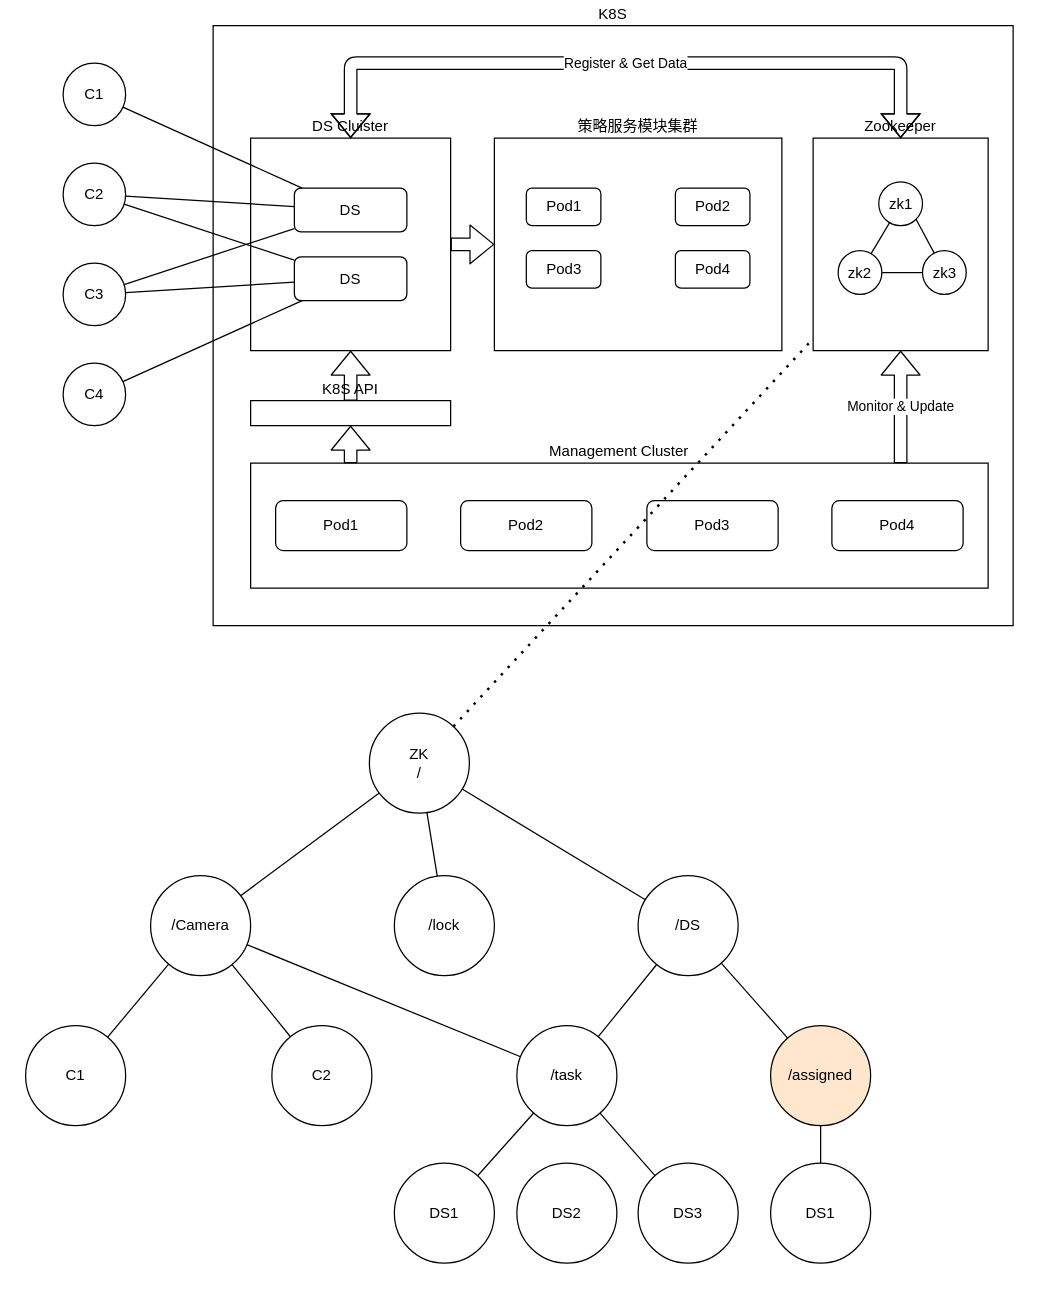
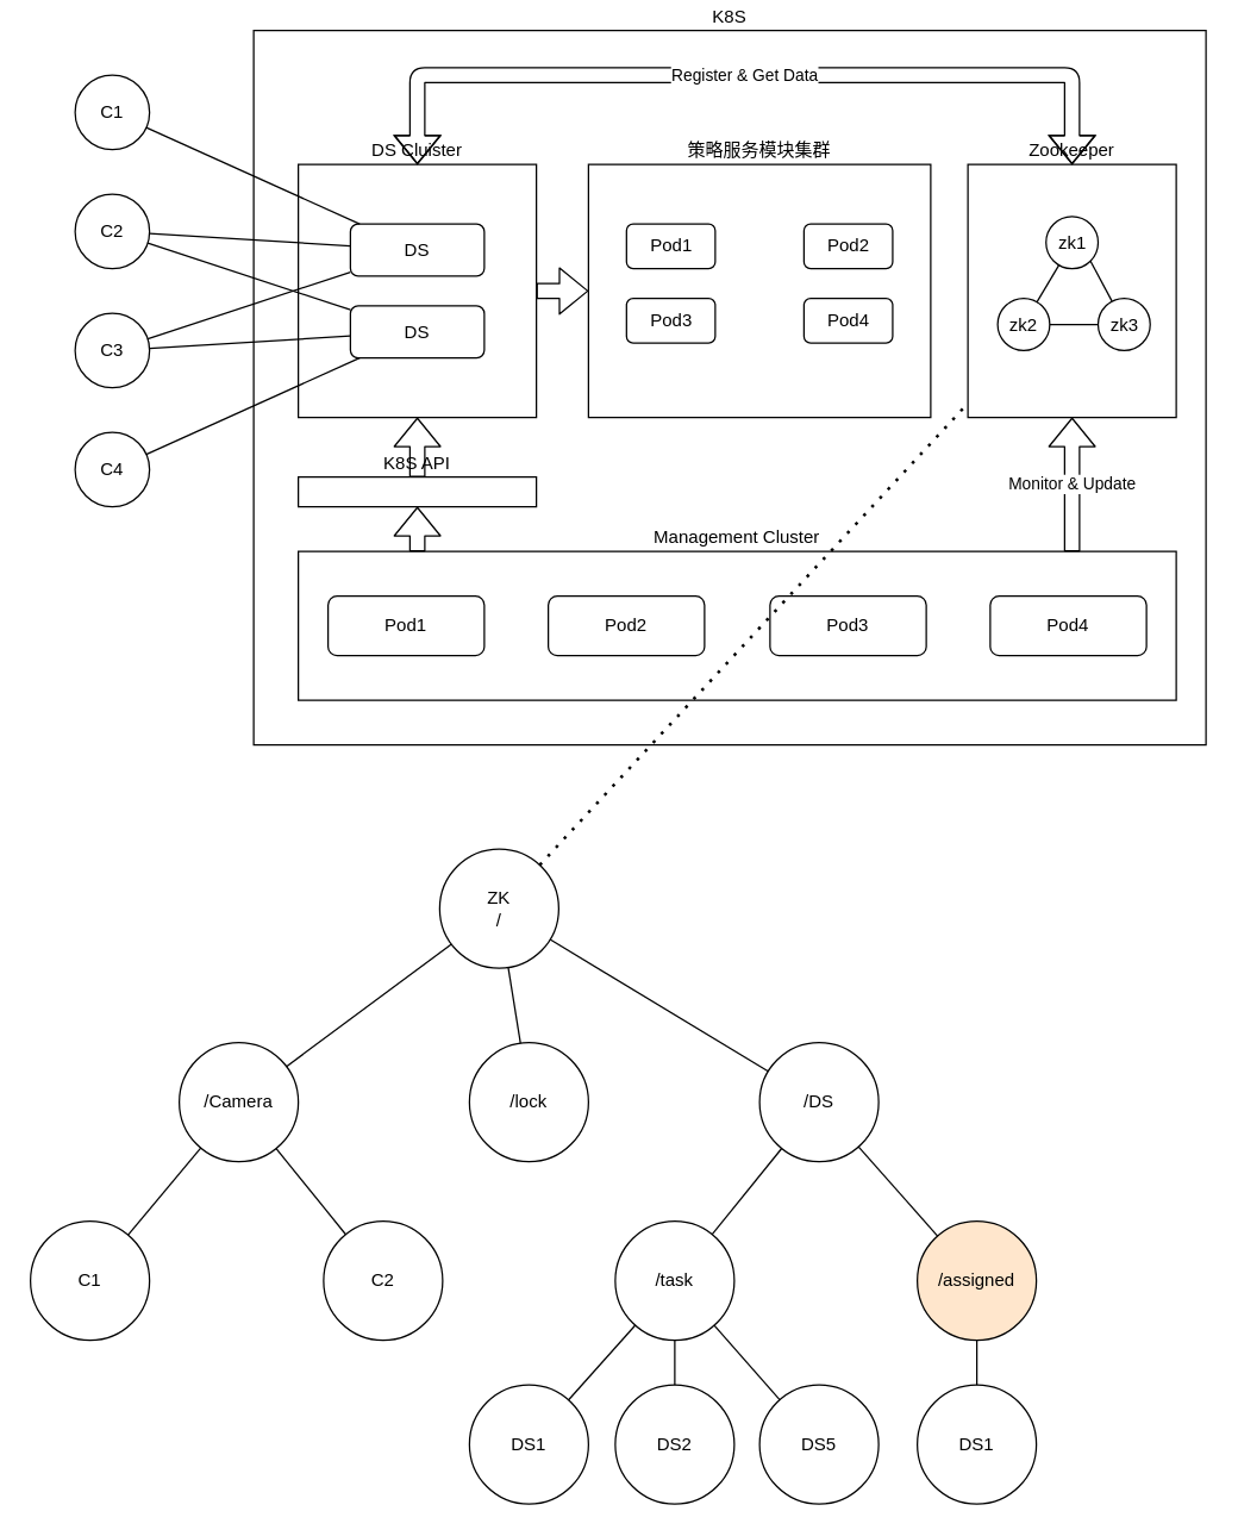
- <mxCell id="62" value="" style="endArrow=none;html=1;" edge="1" parent="1" source="48" target="47"><mxGeometry width="50" height="50" relative="1" as="geometry"><mxPoint x="478.897" y="903.98" as="sourcePoint" /><mxPoint x="440.964" y="965.934" as="targetPoint" /></mxGeometry></mxCell>
+ <mxCell id="62" value="" style="endArrow=none;html=1;" edge="1" parent="1" source="48" target="60"><mxGeometry width="50" height="50" relative="1" as="geometry"><mxPoint x="478.897" y="903.98" as="sourcePoint" /><mxPoint x="440.964" y="965.934" as="targetPoint" /></mxGeometry></mxCell>
- <mxCell id="63" value="DS3" style="ellipse;whiteSpace=wrap;html=1;aspect=fixed;" vertex="1" parent="1"><mxGeometry x="510" y="930" width="80" height="80" as="geometry" /></mxCell>
+ <mxCell id="63" value="DS5" style="ellipse;whiteSpace=wrap;html=1;aspect=fixed;" vertex="1" parent="1"><mxGeometry x="510" y="930" width="80" height="80" as="geometry" /></mxCell>
